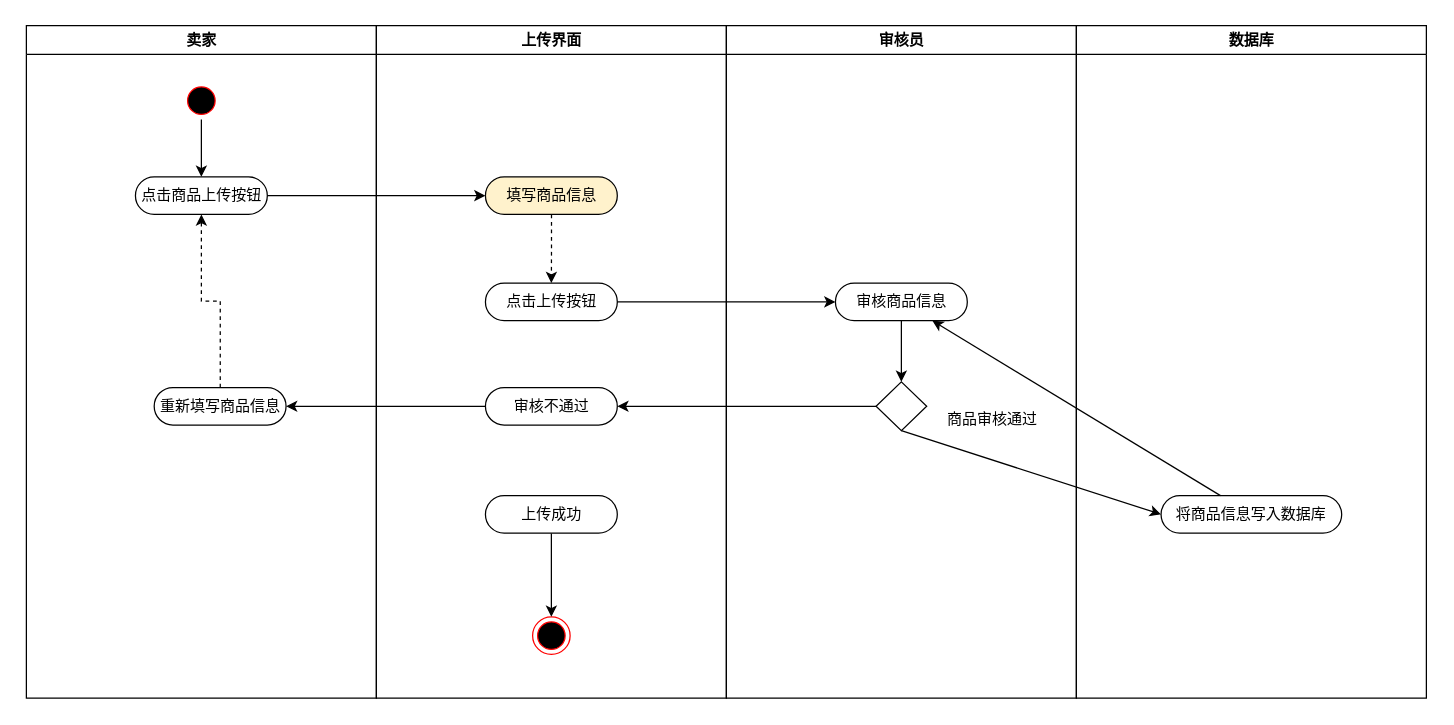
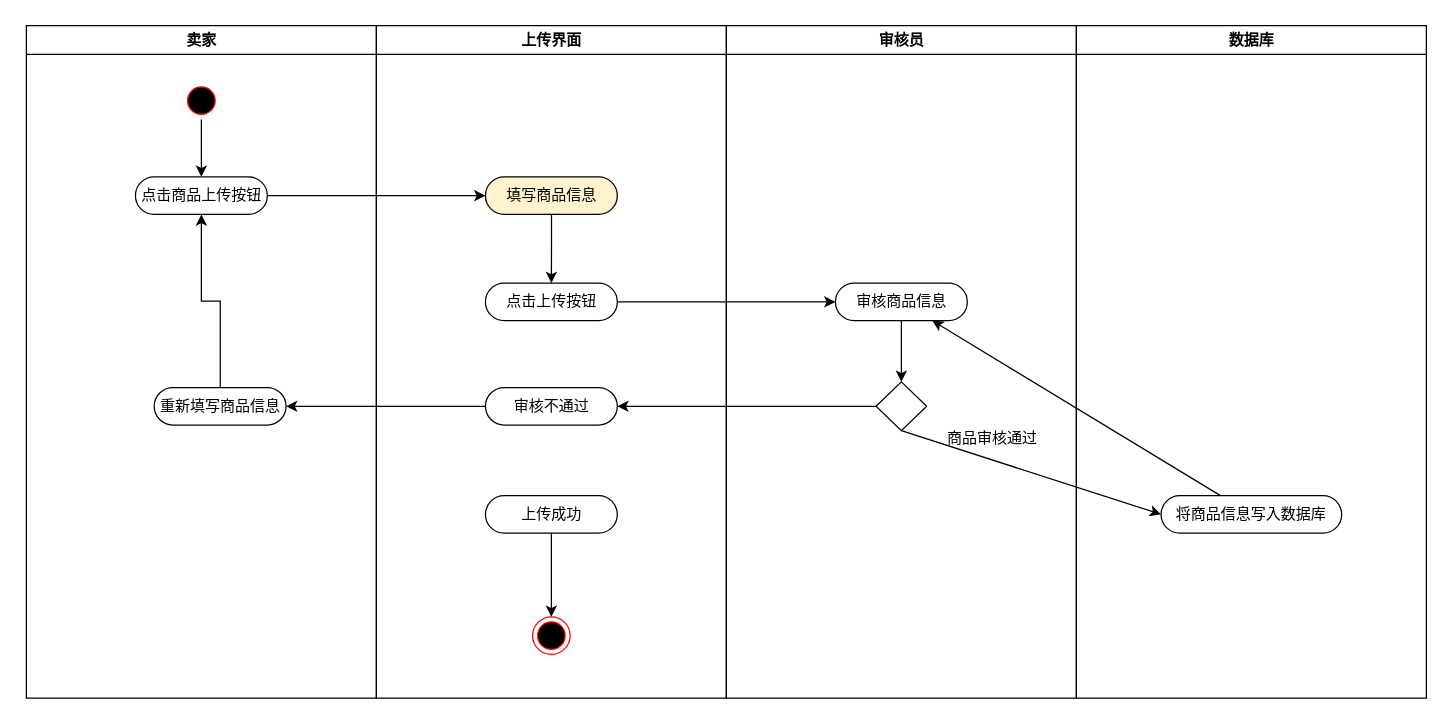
- <mxCell id="9" style="edgeStyle=orthogonalEdgeStyle;rounded=0;orthogonalLoop=1;jettySize=auto;html=1;entryX=0.5;entryY=0;entryDx=0;entryDy=0;dashed=1;" edge="1" parent="8" source="10" target="11"><mxGeometry relative="1" as="geometry" /></mxCell>
+ <mxCell id="9" style="edgeStyle=orthogonalEdgeStyle;rounded=0;orthogonalLoop=1;jettySize=auto;html=1;entryX=0.5;entryY=0;entryDx=0;entryDy=0;" edge="1" parent="8" source="10" target="11"><mxGeometry relative="1" as="geometry" /></mxCell>
- <mxCell id="6" style="edgeStyle=orthogonalEdgeStyle;rounded=0;orthogonalLoop=1;jettySize=auto;html=1;entryX=0.5;entryY=1;entryDx=0;entryDy=0;dashed=1;" edge="1" parent="2" source="7" target="5"><mxGeometry relative="1" as="geometry" /></mxCell>
+ <mxCell id="6" style="edgeStyle=orthogonalEdgeStyle;rounded=0;orthogonalLoop=1;jettySize=auto;html=1;entryX=0.5;entryY=1;entryDx=0;entryDy=0;" edge="1" parent="2" source="7" target="5"><mxGeometry relative="1" as="geometry" /></mxCell>
- <mxCell id="20" value="商品审核通过" style="text;html=1;align=center;verticalAlign=middle;resizable=0;points=[];autosize=1;strokeColor=none;fillColor=none;" vertex="1" parent="16"><mxGeometry x="171.5" y="306" width="82" height="18" as="geometry" /></mxCell>
+ <mxCell id="20" value="商品审核通过" style="text;html=1;align=center;verticalAlign=middle;resizable=0;points=[];autosize=1;strokeColor=none;fillColor=none;" vertex="1" parent="16"><mxGeometry x="171.5" y="321" width="82" height="18" as="geometry" /></mxCell>
